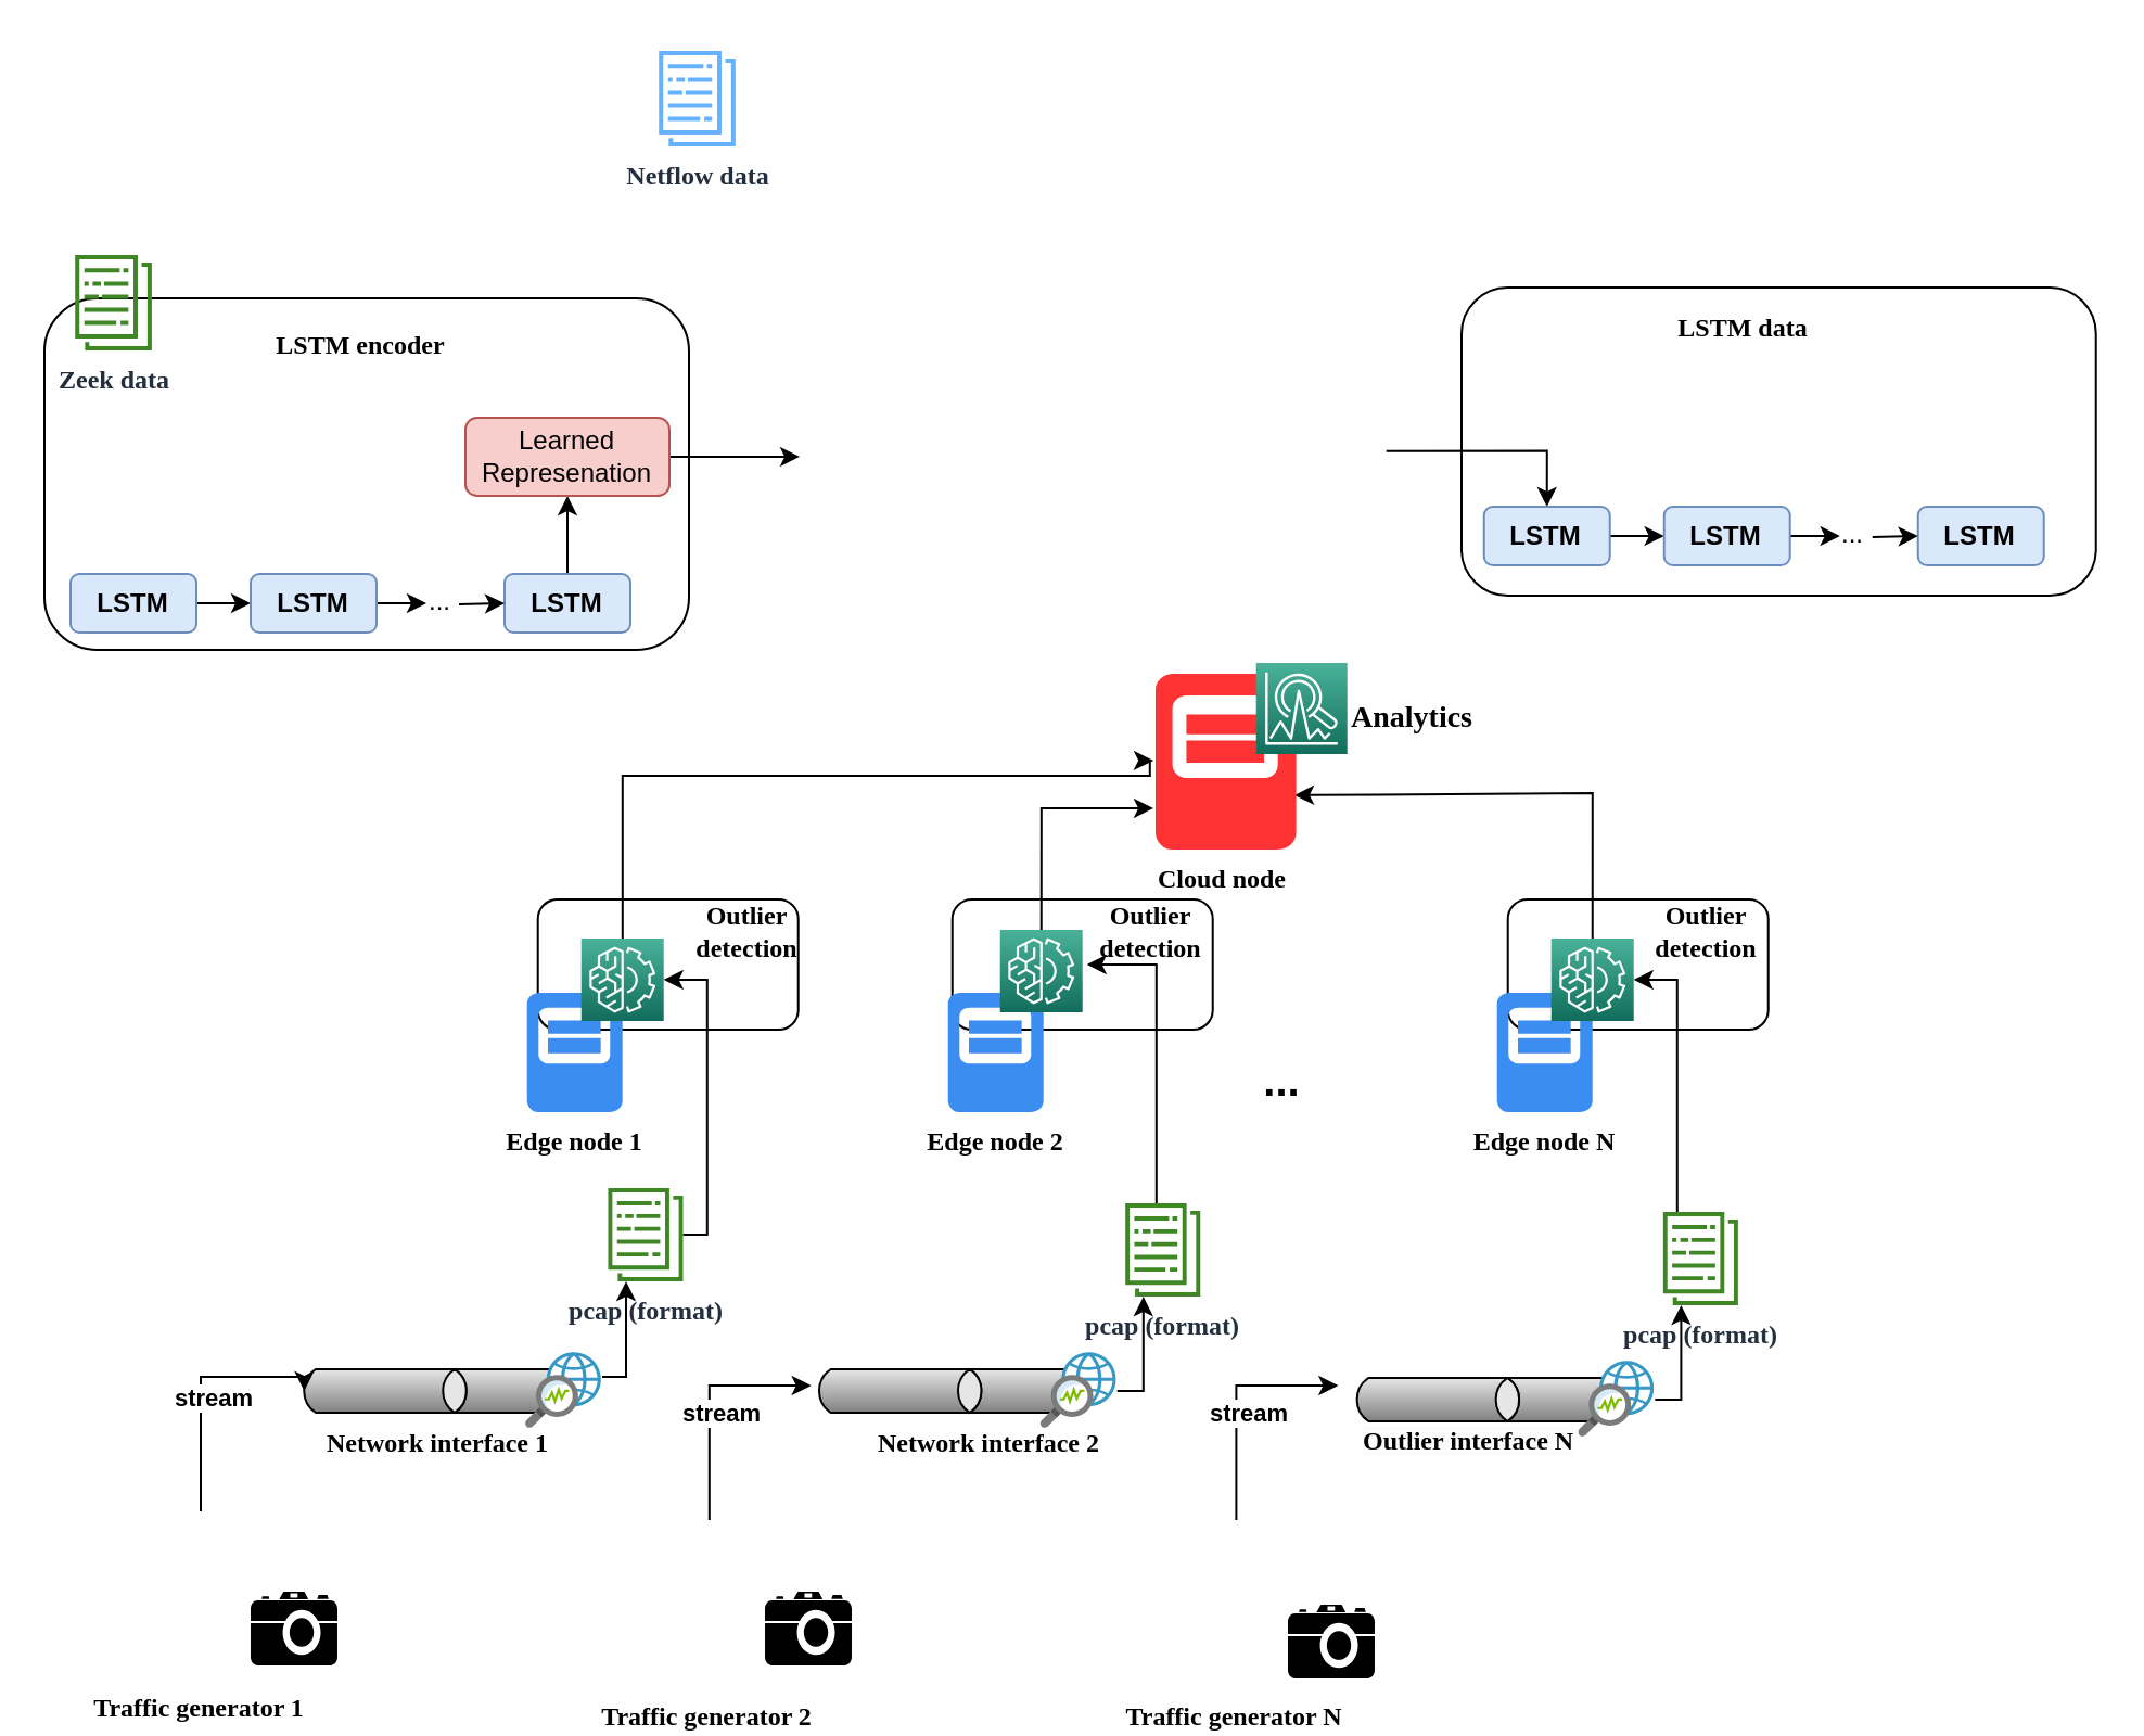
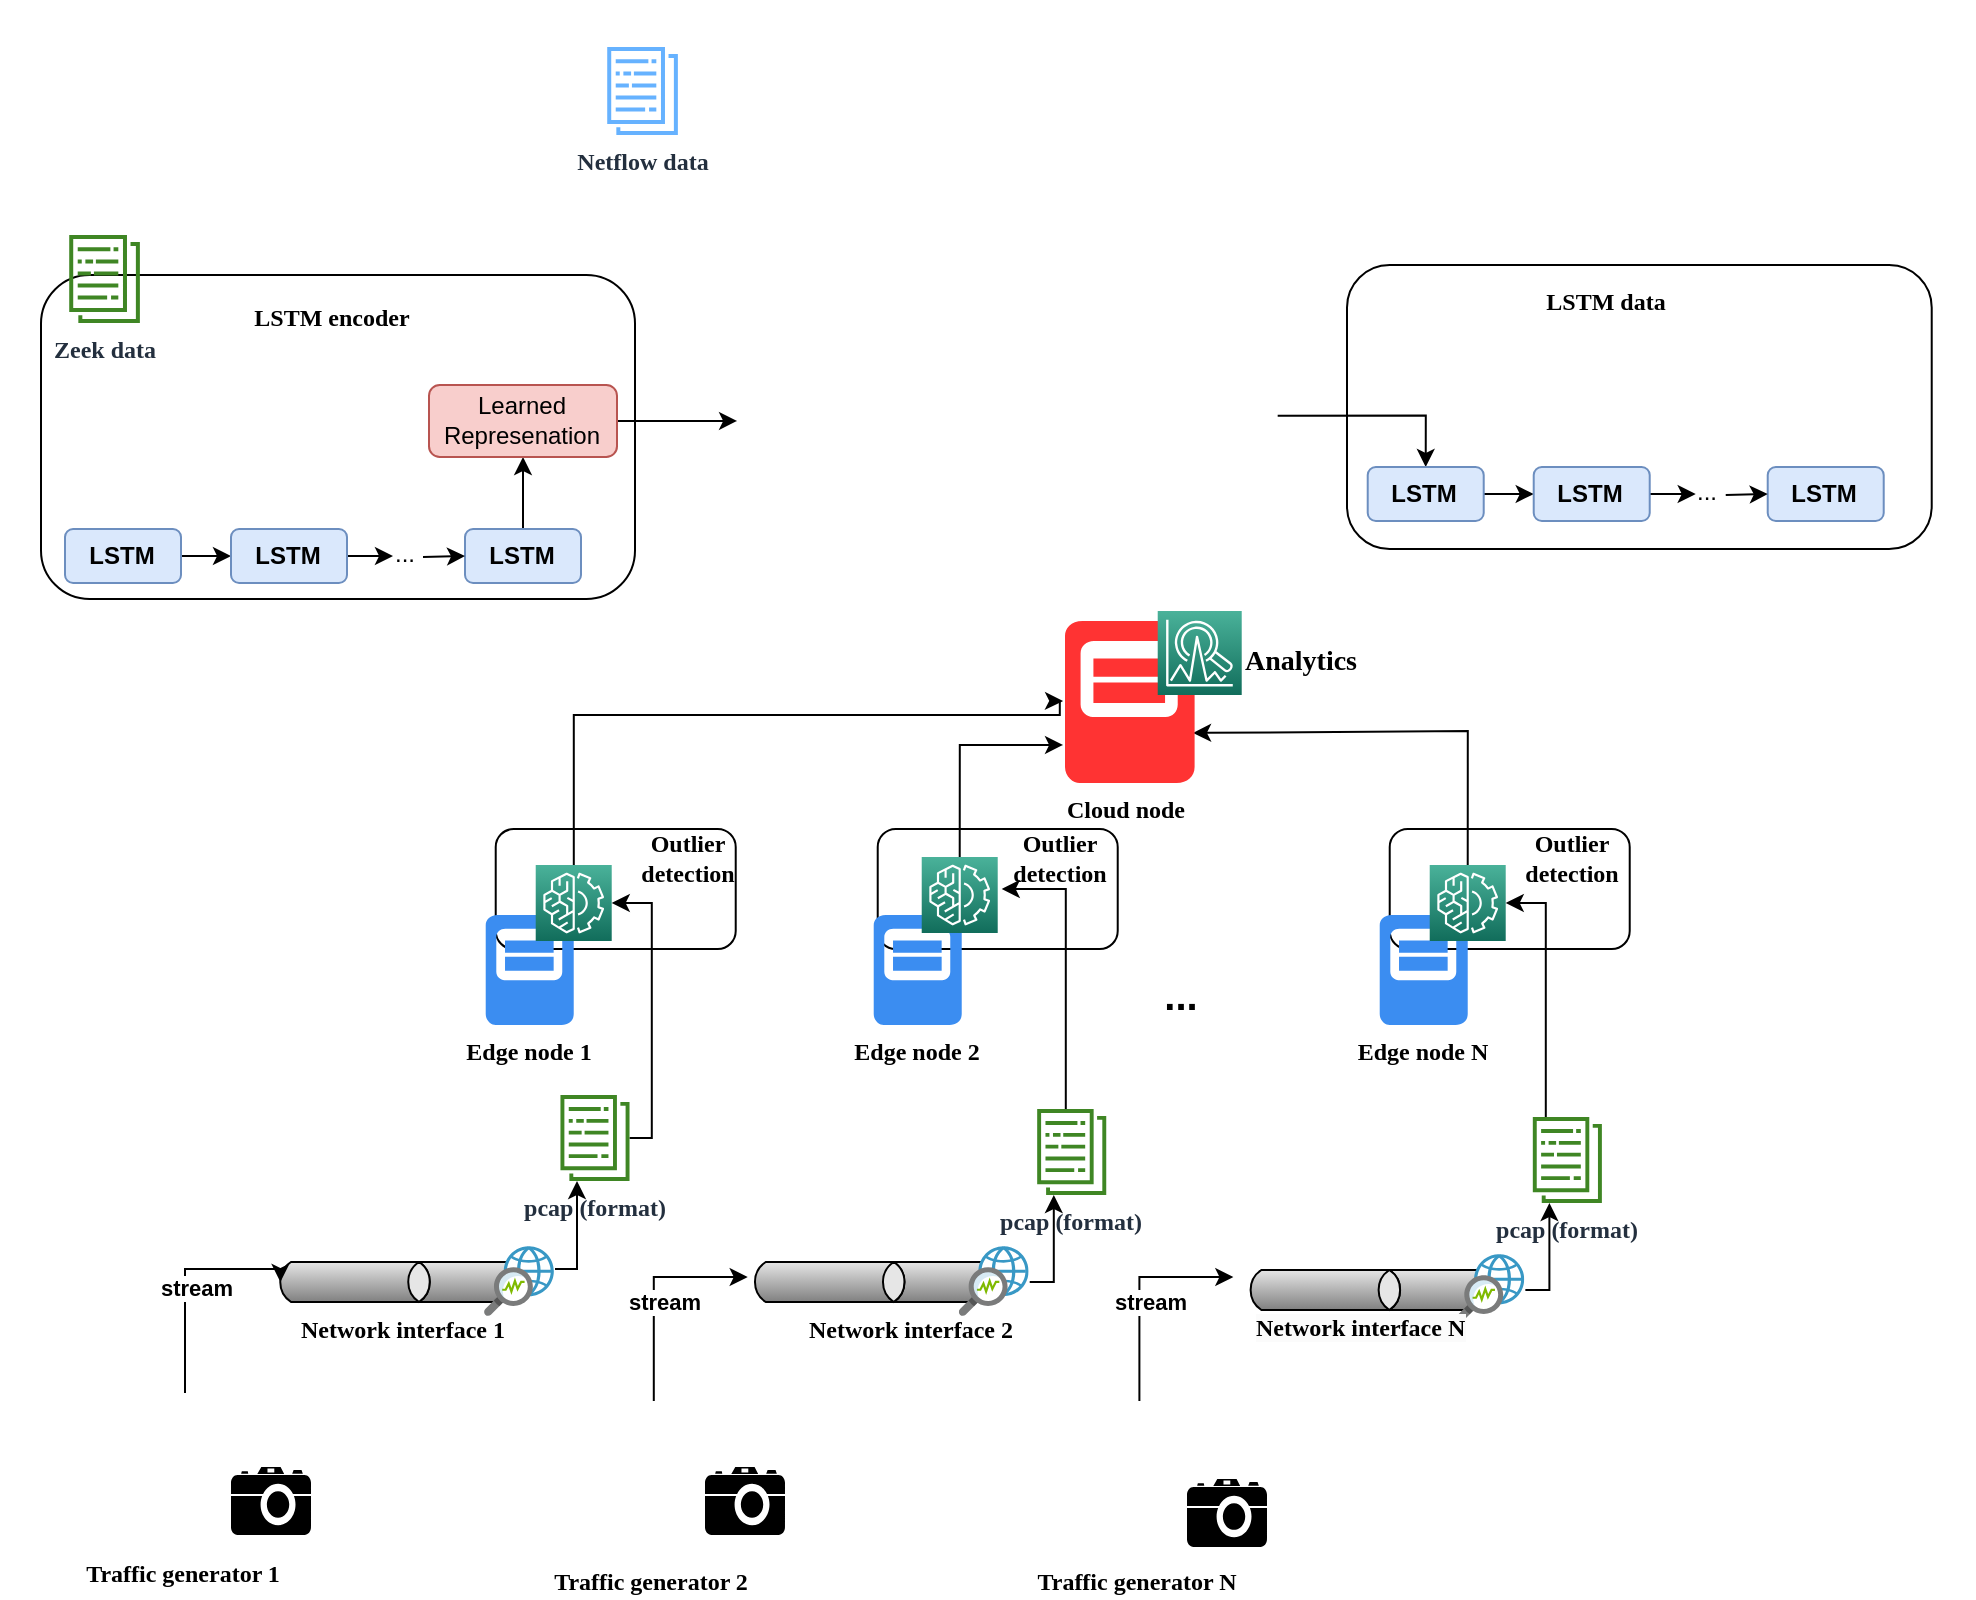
- <mxCell id="65" value="&lt;b style=&quot;border-color: var(--border-color); color: rgb(0, 0, 0); font-family: Georgia; font-size: 12px; font-style: normal; font-variant-ligatures: normal; font-variant-caps: normal; letter-spacing: normal; orphans: 2; text-align: center; text-indent: 0px; text-transform: none; widows: 2; word-spacing: 0px; -webkit-text-stroke-width: 0px; background-color: rgb(251, 251, 251); text-decoration-thickness: initial; text-decoration-style: initial; text-decoration-color: initial;&quot;&gt;Outlier interface N&lt;/b&gt;" style="text;whiteSpace=wrap;html=1;" parent="1" vertex="1"><mxGeometry x="625.72" y="650" width="130" height="36" as="geometry" /></mxCell>
+ <mxCell id="65" value="&lt;b style=&quot;border-color: var(--border-color); color: rgb(0, 0, 0); font-family: Georgia; font-size: 12px; font-style: normal; font-variant-ligatures: normal; font-variant-caps: normal; letter-spacing: normal; orphans: 2; text-align: center; text-indent: 0px; text-transform: none; widows: 2; word-spacing: 0px; -webkit-text-stroke-width: 0px; background-color: rgb(251, 251, 251); text-decoration-thickness: initial; text-decoration-style: initial; text-decoration-color: initial;&quot;&gt;Network interface N&lt;/b&gt;" style="text;whiteSpace=wrap;html=1;" parent="1" vertex="1"><mxGeometry x="625.72" y="650" width="130" height="36" as="geometry" /></mxCell>
